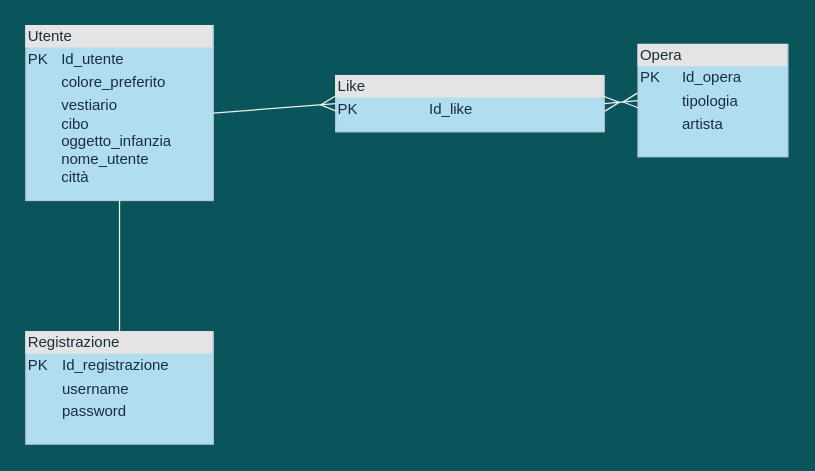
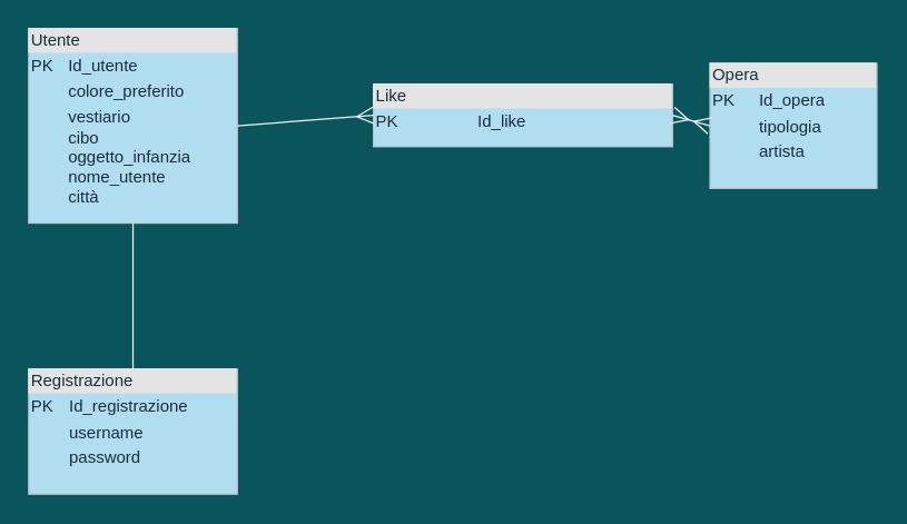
- <mxCell id="3" value="&lt;div style=&quot;box-sizing: border-box ; width: 100% ; background: #e4e4e4 ; padding: 2px&quot;&gt;Opera&lt;/div&gt;&lt;table style=&quot;width: 100% ; font-size: 1em&quot; cellpadding=&quot;2&quot; cellspacing=&quot;0&quot;&gt;&lt;tbody&gt;&lt;tr&gt;&lt;td&gt;PK&lt;/td&gt;&lt;td&gt;Id_opera&lt;/td&gt;&lt;/tr&gt;&lt;tr&gt;&lt;td&gt;&lt;br&gt;&lt;/td&gt;&lt;td&gt;tipologia&lt;/td&gt;&lt;/tr&gt;&lt;tr&gt;&lt;td&gt;&lt;/td&gt;&lt;td&gt;artista&lt;/td&gt;&lt;/tr&gt;&lt;/tbody&gt;&lt;/table&gt;" style="verticalAlign=top;align=left;overflow=fill;html=1;fillColor=#B1DDF0;strokeColor=#BAC8D3;fontColor=#182E3E;" vertex="1" parent="1"><mxGeometry x="510" y="35" width="120" height="90" as="geometry" /></mxCell>
+ <mxCell id="3" value="&lt;div style=&quot;box-sizing: border-box ; width: 100% ; background: #e4e4e4 ; padding: 2px&quot;&gt;Opera&lt;/div&gt;&lt;table style=&quot;width: 100% ; font-size: 1em&quot; cellpadding=&quot;2&quot; cellspacing=&quot;0&quot;&gt;&lt;tbody&gt;&lt;tr&gt;&lt;td&gt;PK&lt;/td&gt;&lt;td&gt;Id_opera&lt;/td&gt;&lt;/tr&gt;&lt;tr&gt;&lt;td&gt;&lt;br&gt;&lt;/td&gt;&lt;td&gt;tipologia&lt;/td&gt;&lt;/tr&gt;&lt;tr&gt;&lt;td&gt;&lt;/td&gt;&lt;td&gt;artista&lt;/td&gt;&lt;/tr&gt;&lt;/tbody&gt;&lt;/table&gt;" style="verticalAlign=top;align=left;overflow=fill;html=1;fillColor=#B1DDF0;strokeColor=#BAC8D3;fontColor=#182E3E;" vertex="1" parent="1"><mxGeometry x="510" y="45" width="120" height="90" as="geometry" /></mxCell>
